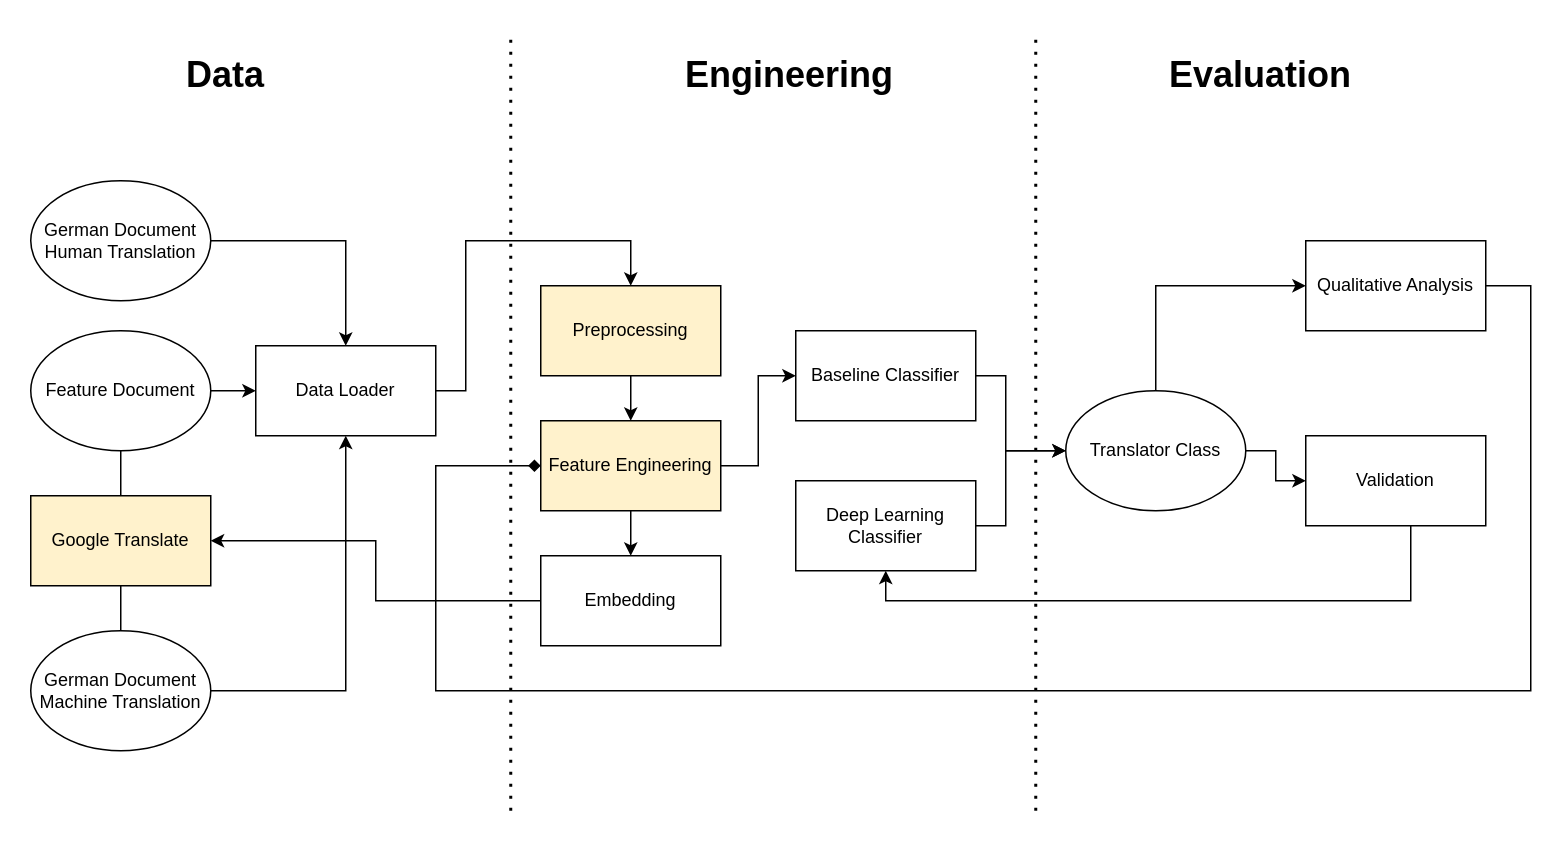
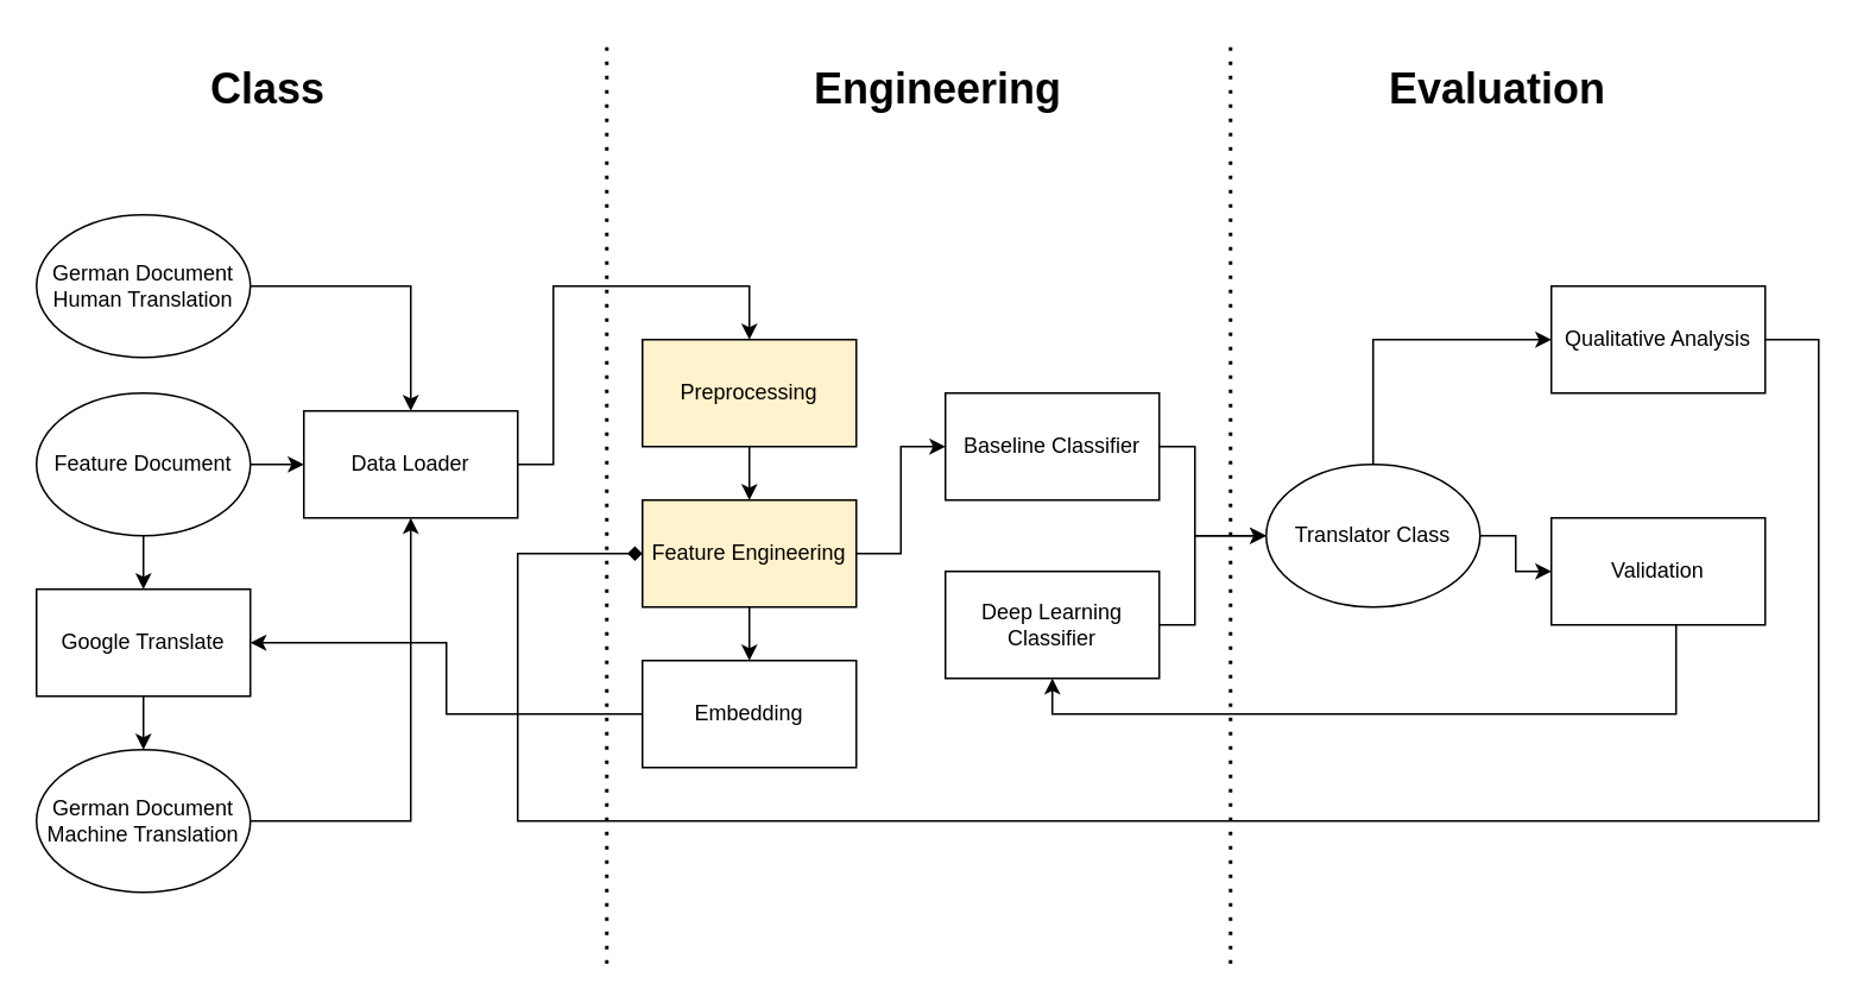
- <mxCell id="9" value="&lt;h1&gt;Data&lt;/h1&gt;" style="text;html=1;strokeColor=none;fillColor=none;align=center;verticalAlign=middle;whiteSpace=wrap;rounded=0;" parent="1" vertex="1"><mxGeometry x="120" y="40" width="60" height="20" as="geometry" /></mxCell>
+ <mxCell id="9" value="&lt;h1&gt;Class&lt;/h1&gt;" style="text;html=1;strokeColor=none;fillColor=none;align=center;verticalAlign=middle;whiteSpace=wrap;rounded=0;" parent="1" vertex="1"><mxGeometry x="120" y="40" width="60" height="20" as="geometry" /></mxCell>
- <mxCell id="6" value="" style="edgeStyle=orthogonalEdgeStyle;rounded=0;orthogonalLoop=1;jettySize=auto;html=1;endArrow=none;" edge="1" parent="1" source="8" target="28"><mxGeometry relative="1" as="geometry" /></mxCell>
+ <mxCell id="6" value="" style="edgeStyle=orthogonalEdgeStyle;rounded=0;orthogonalLoop=1;jettySize=auto;html=1;" edge="1" parent="1" source="8" target="28"><mxGeometry relative="1" as="geometry" /></mxCell>
- <mxCell id="28" value="Google Translate" style="rounded=0;whiteSpace=wrap;html=1;fillColor=#fff2cc;" vertex="1" parent="1"><mxGeometry x="20" y="330" width="120" height="60" as="geometry" /></mxCell>
+ <mxCell id="28" value="Google Translate" style="rounded=0;whiteSpace=wrap;html=1;" vertex="1" parent="1"><mxGeometry x="20" y="330" width="120" height="60" as="geometry" /></mxCell>
- <mxCell id="27" value="" style="edgeStyle=orthogonalEdgeStyle;rounded=0;orthogonalLoop=1;jettySize=auto;html=1;endArrow=none;" edge="1" parent="1" source="28" target="26"><mxGeometry relative="1" as="geometry" /></mxCell>
+ <mxCell id="27" value="" style="edgeStyle=orthogonalEdgeStyle;rounded=0;orthogonalLoop=1;jettySize=auto;html=1;" edge="1" parent="1" source="28" target="26"><mxGeometry relative="1" as="geometry" /></mxCell>
